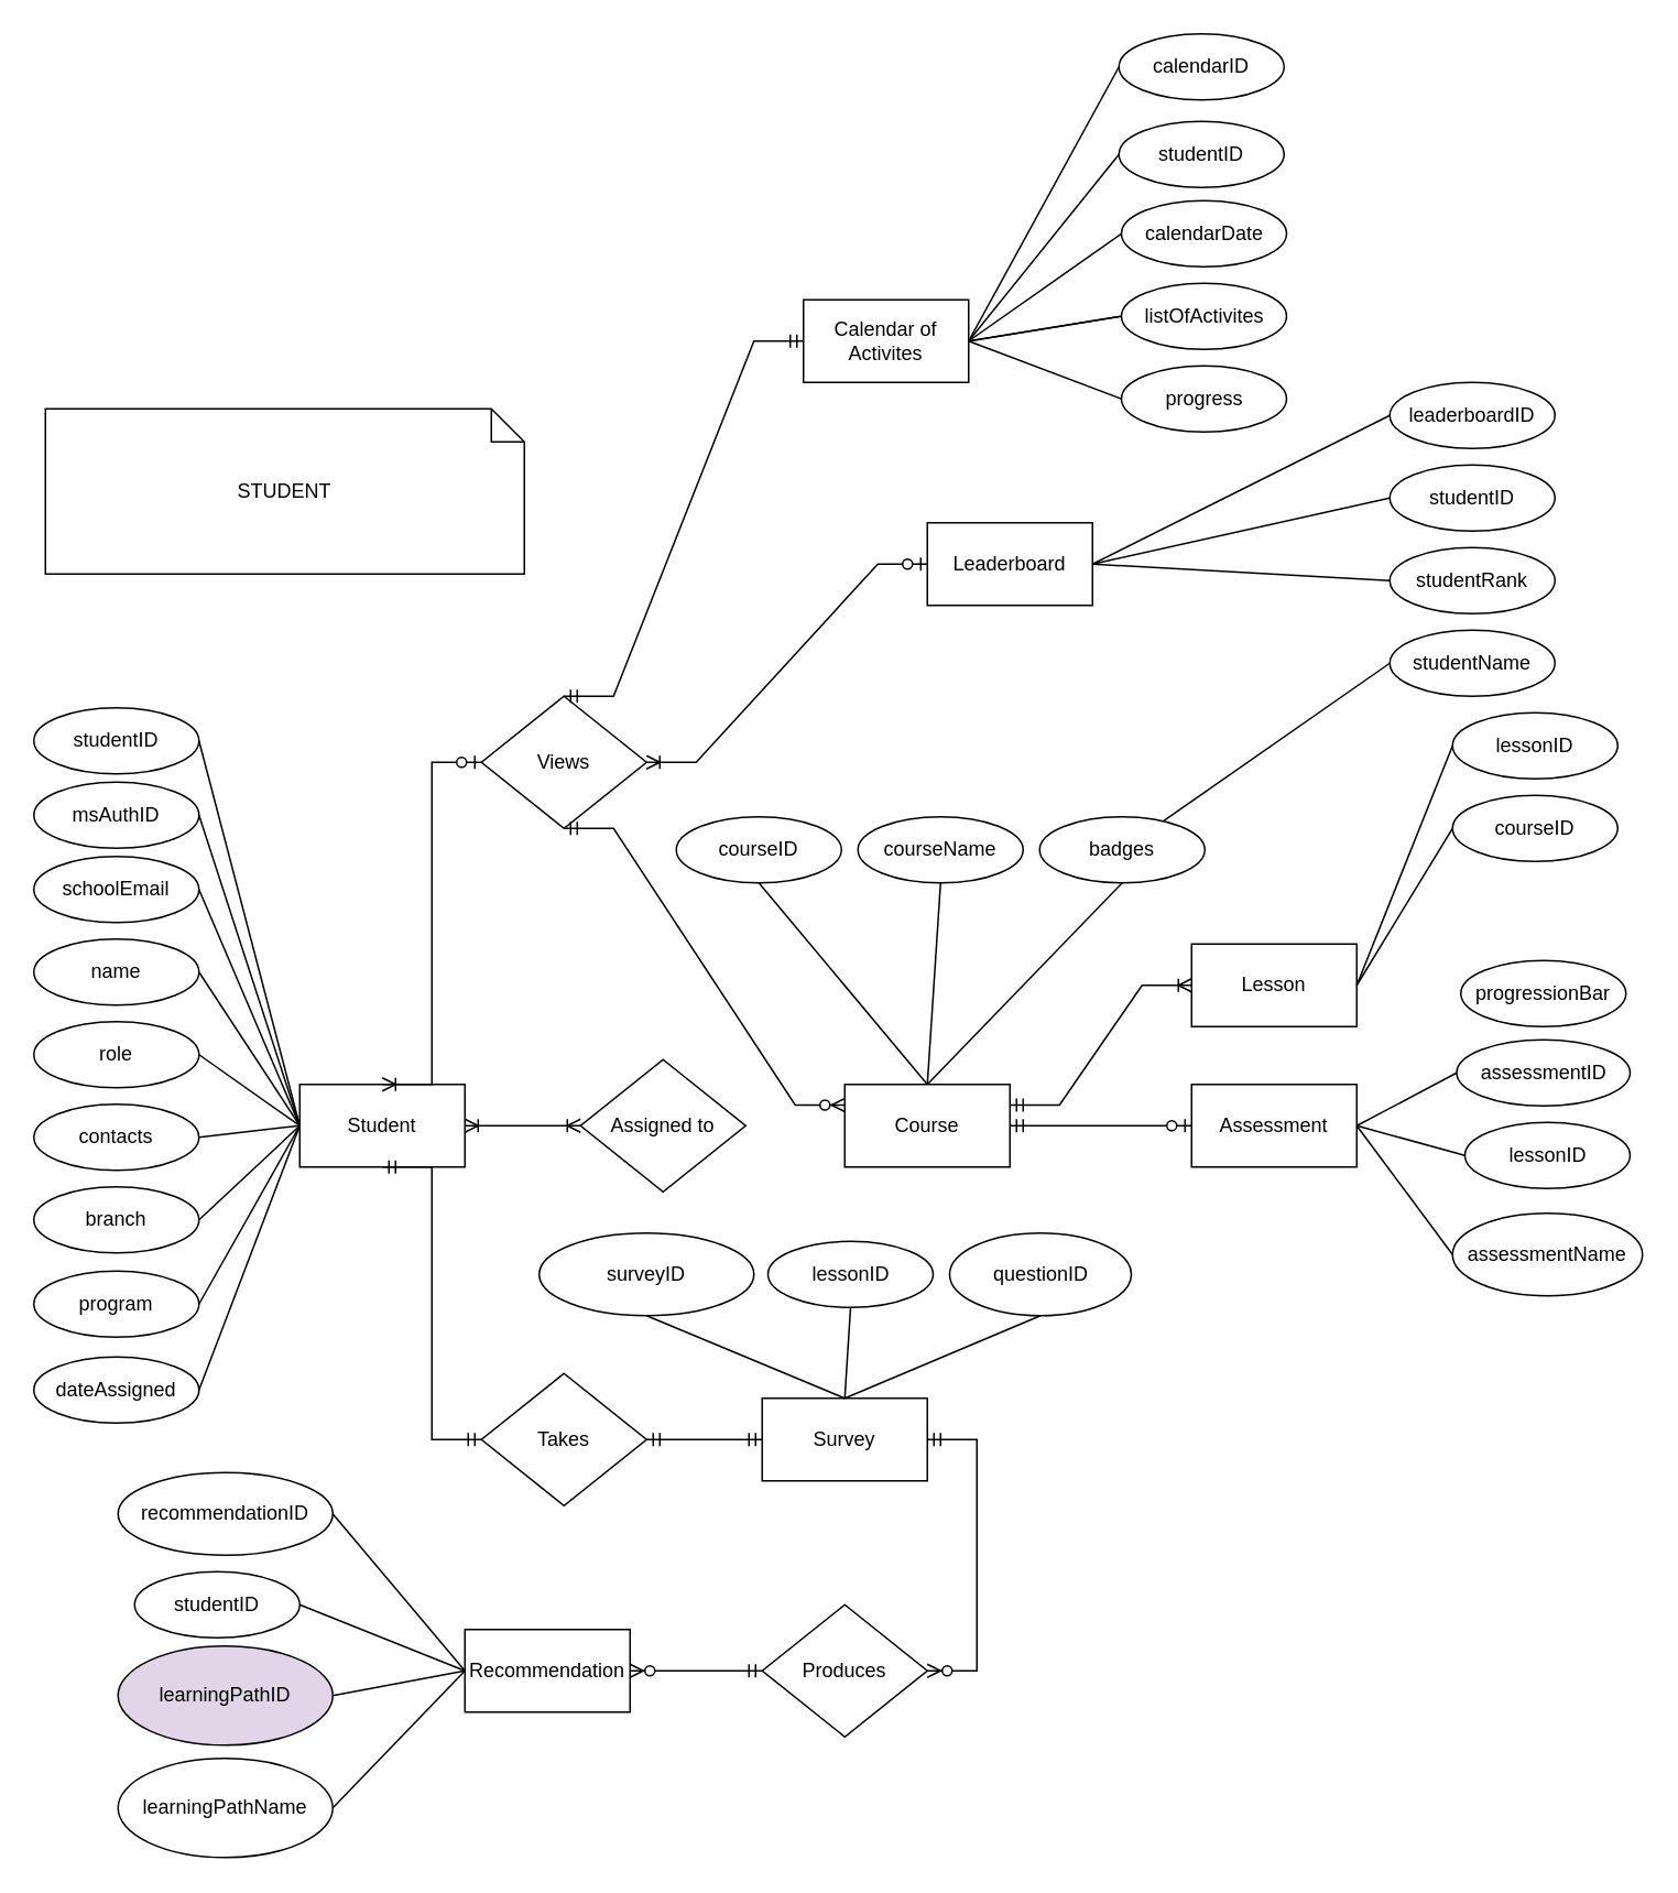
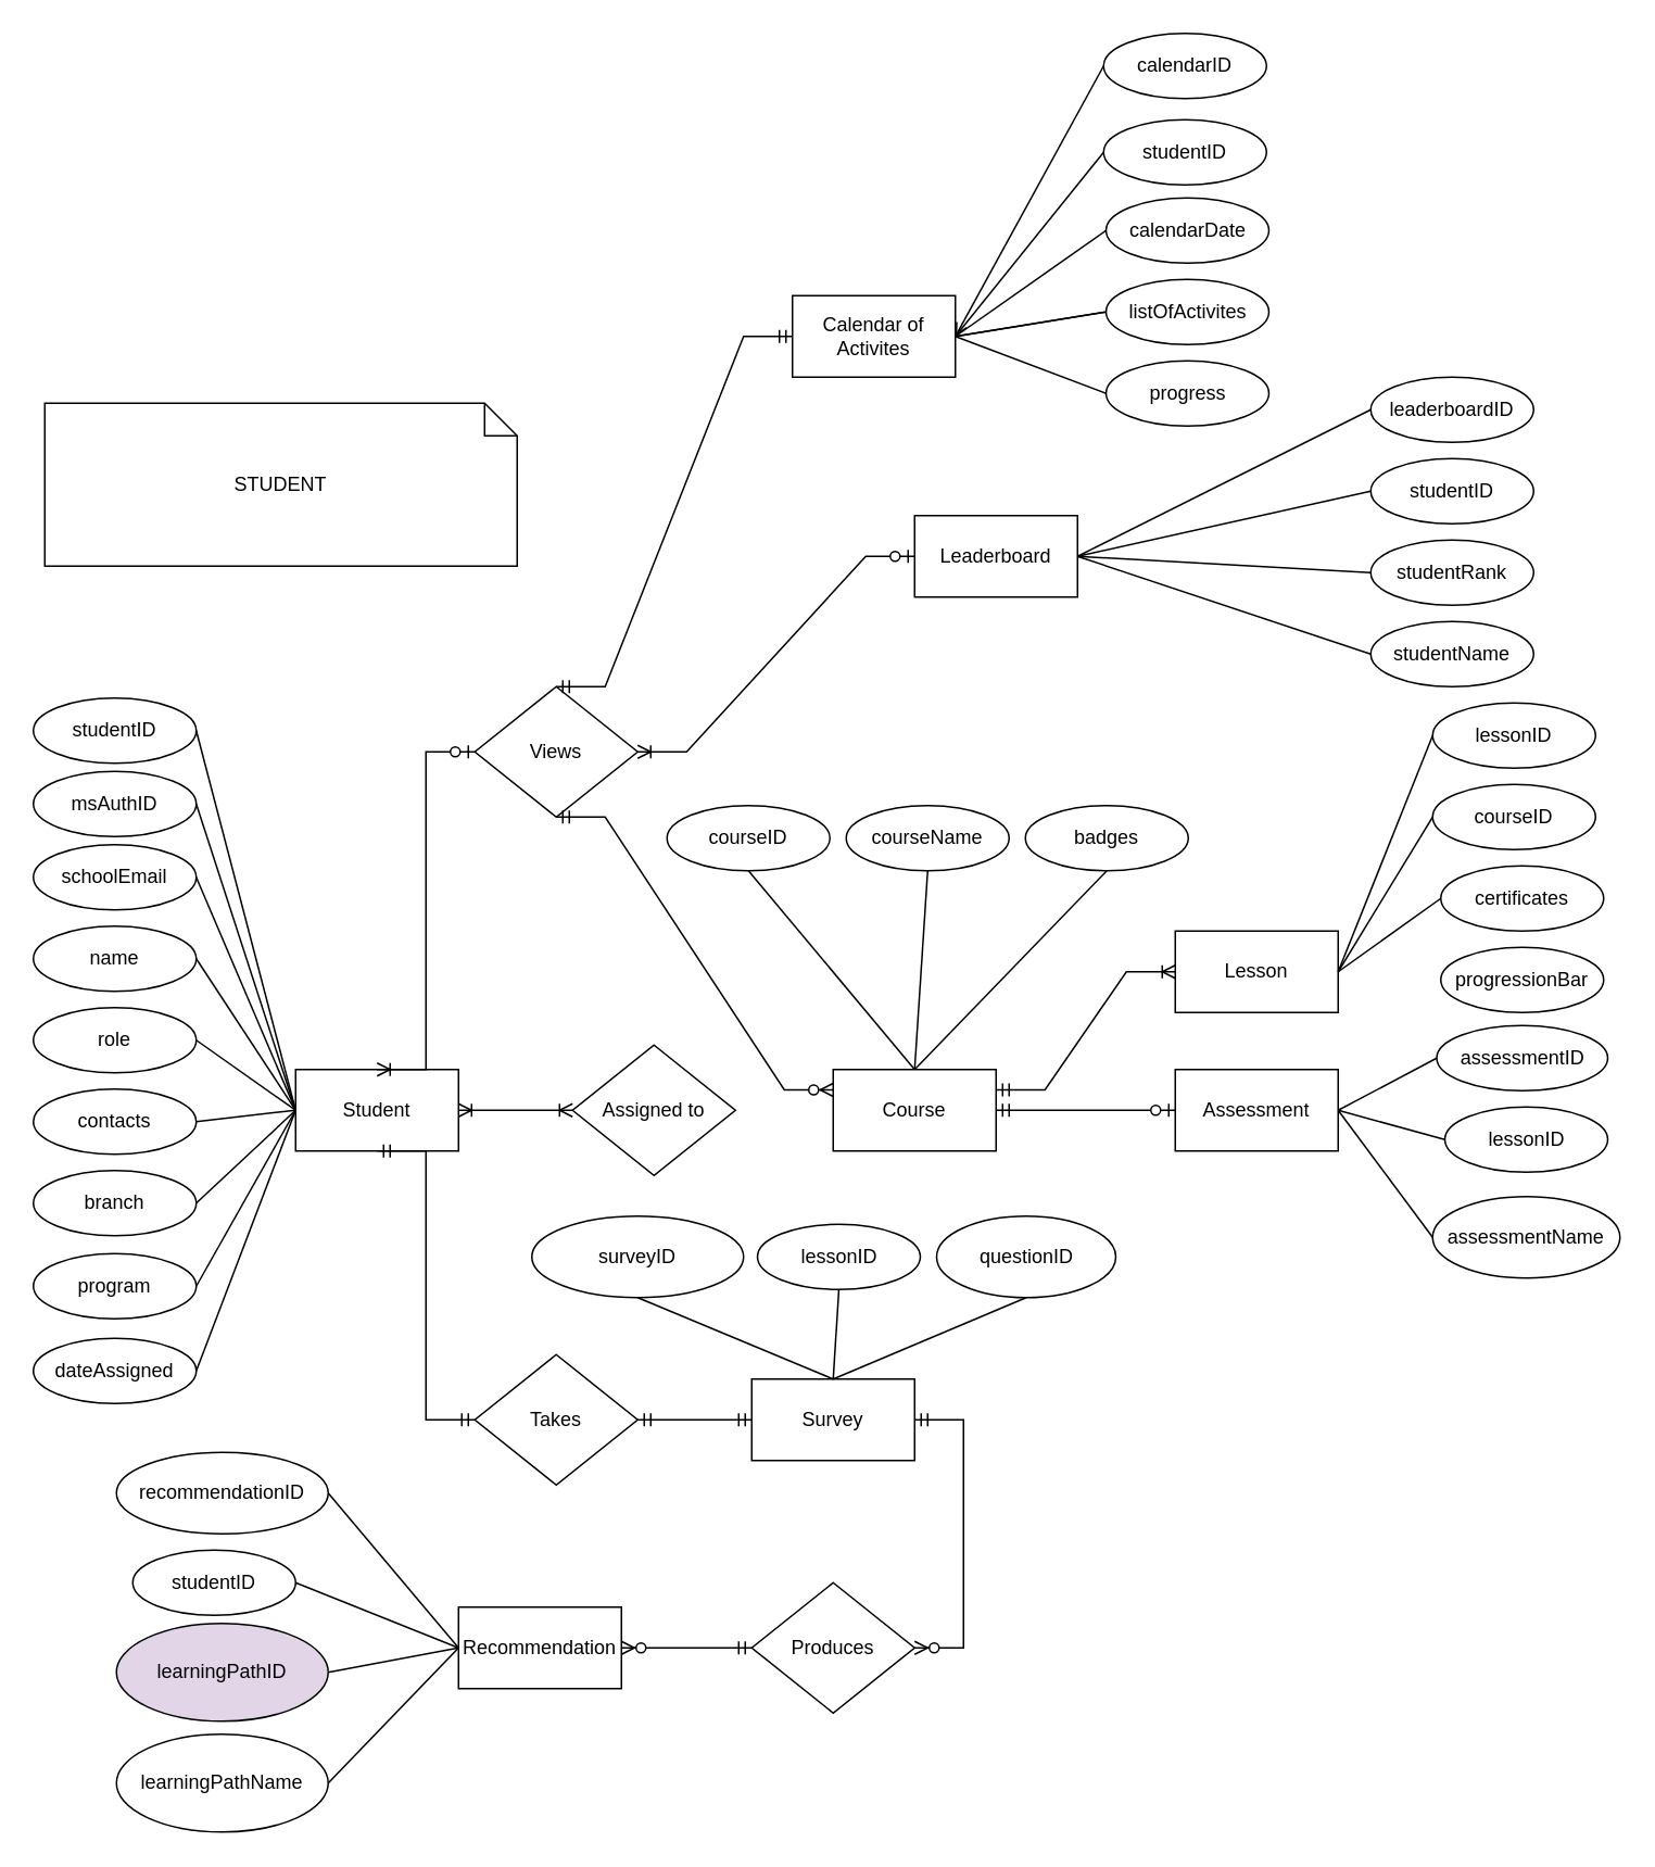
- <mxCell id="75" value="" style="endArrow=none;html=1;rounded=0;entryX=1;entryY=0.5;entryDx=0;entryDy=0;exitX=0;exitY=0.5;exitDx=0;exitDy=0;" parent="1" source="74" target="52" edge="1"><mxGeometry width="50" height="50" relative="1" as="geometry"><mxPoint x="626" y="51" as="sourcePoint" /><mxPoint x="596" y="216" as="targetPoint" /></mxGeometry></mxCell>
+ <mxCell id="75" value="" style="endArrow=open;html=1;rounded=0;entryX=1;entryY=0.5;entryDx=0;entryDy=0;exitX=0;exitY=0.5;exitDx=0;exitDy=0;" parent="1" source="74" target="52" edge="1"><mxGeometry width="50" height="50" relative="1" as="geometry"><mxPoint x="626" y="51" as="sourcePoint" /><mxPoint x="596" y="216" as="targetPoint" /></mxGeometry></mxCell>
- <mxCell id="58" value="" style="endArrow=none;html=1;rounded=0;exitX=0;exitY=0.5;exitDx=0;exitDy=0;" parent="1" source="54" target="43" edge="1"><mxGeometry width="50" height="50" relative="1" as="geometry"><mxPoint x="1021" y="421" as="sourcePoint" /><mxPoint x="936" y="506" as="targetPoint" /></mxGeometry></mxCell>
+ <mxCell id="58" value="" style="endArrow=none;html=1;rounded=0;entryX=1;entryY=0.5;entryDx=0;entryDy=0;exitX=0;exitY=0.5;exitDx=0;exitDy=0;" parent="1" source="54" target="19" edge="1"><mxGeometry width="50" height="50" relative="1" as="geometry"><mxPoint x="1021" y="421" as="sourcePoint" /><mxPoint x="936" y="506" as="targetPoint" /></mxGeometry></mxCell>
+ <mxCell id="45" value="certificates" style="ellipse;whiteSpace=wrap;html=1;align=center;" parent="1" vertex="1"><mxGeometry x="884" y="531" width="100" height="40" as="geometry" /></mxCell>
+ <mxCell id="47" value="" style="endArrow=none;html=1;rounded=0;entryX=0;entryY=0.5;entryDx=0;entryDy=0;exitX=1;exitY=0.5;exitDx=0;exitDy=0;" parent="1" source="28" target="45" edge="1"><mxGeometry width="50" height="50" relative="1" as="geometry"><mxPoint x="211" y="711" as="sourcePoint" /><mxPoint x="71" y="951" as="targetPoint" /></mxGeometry></mxCell>
